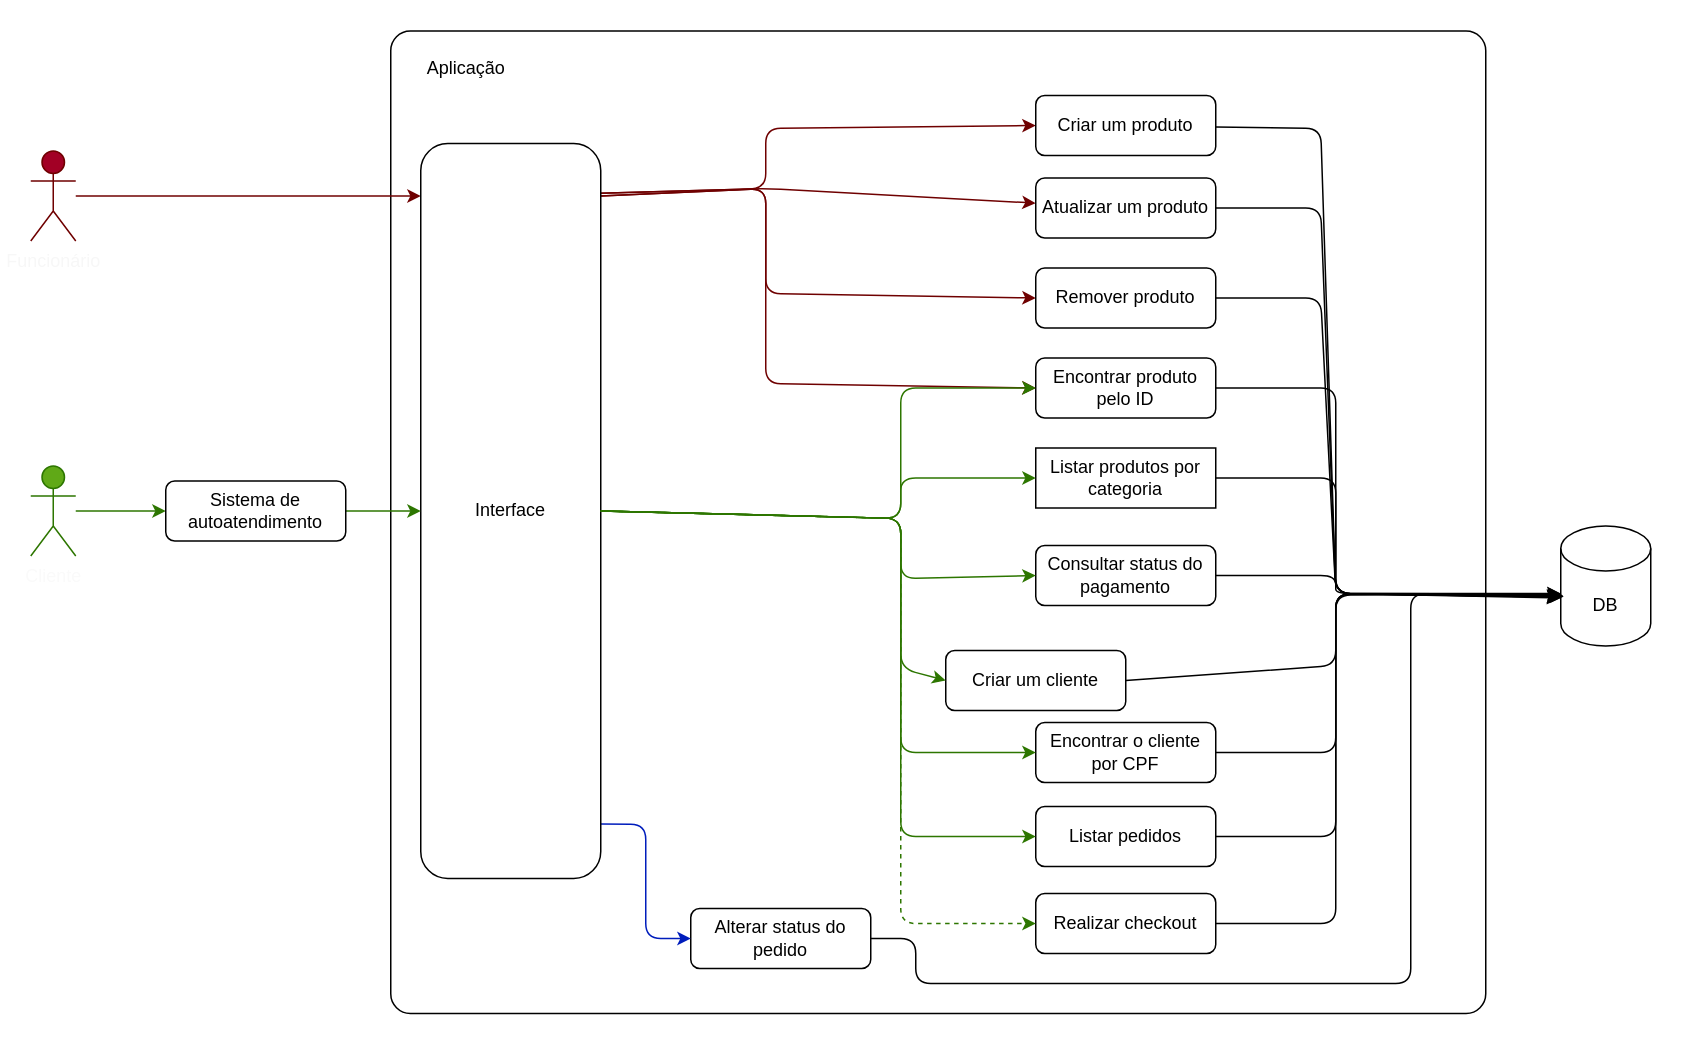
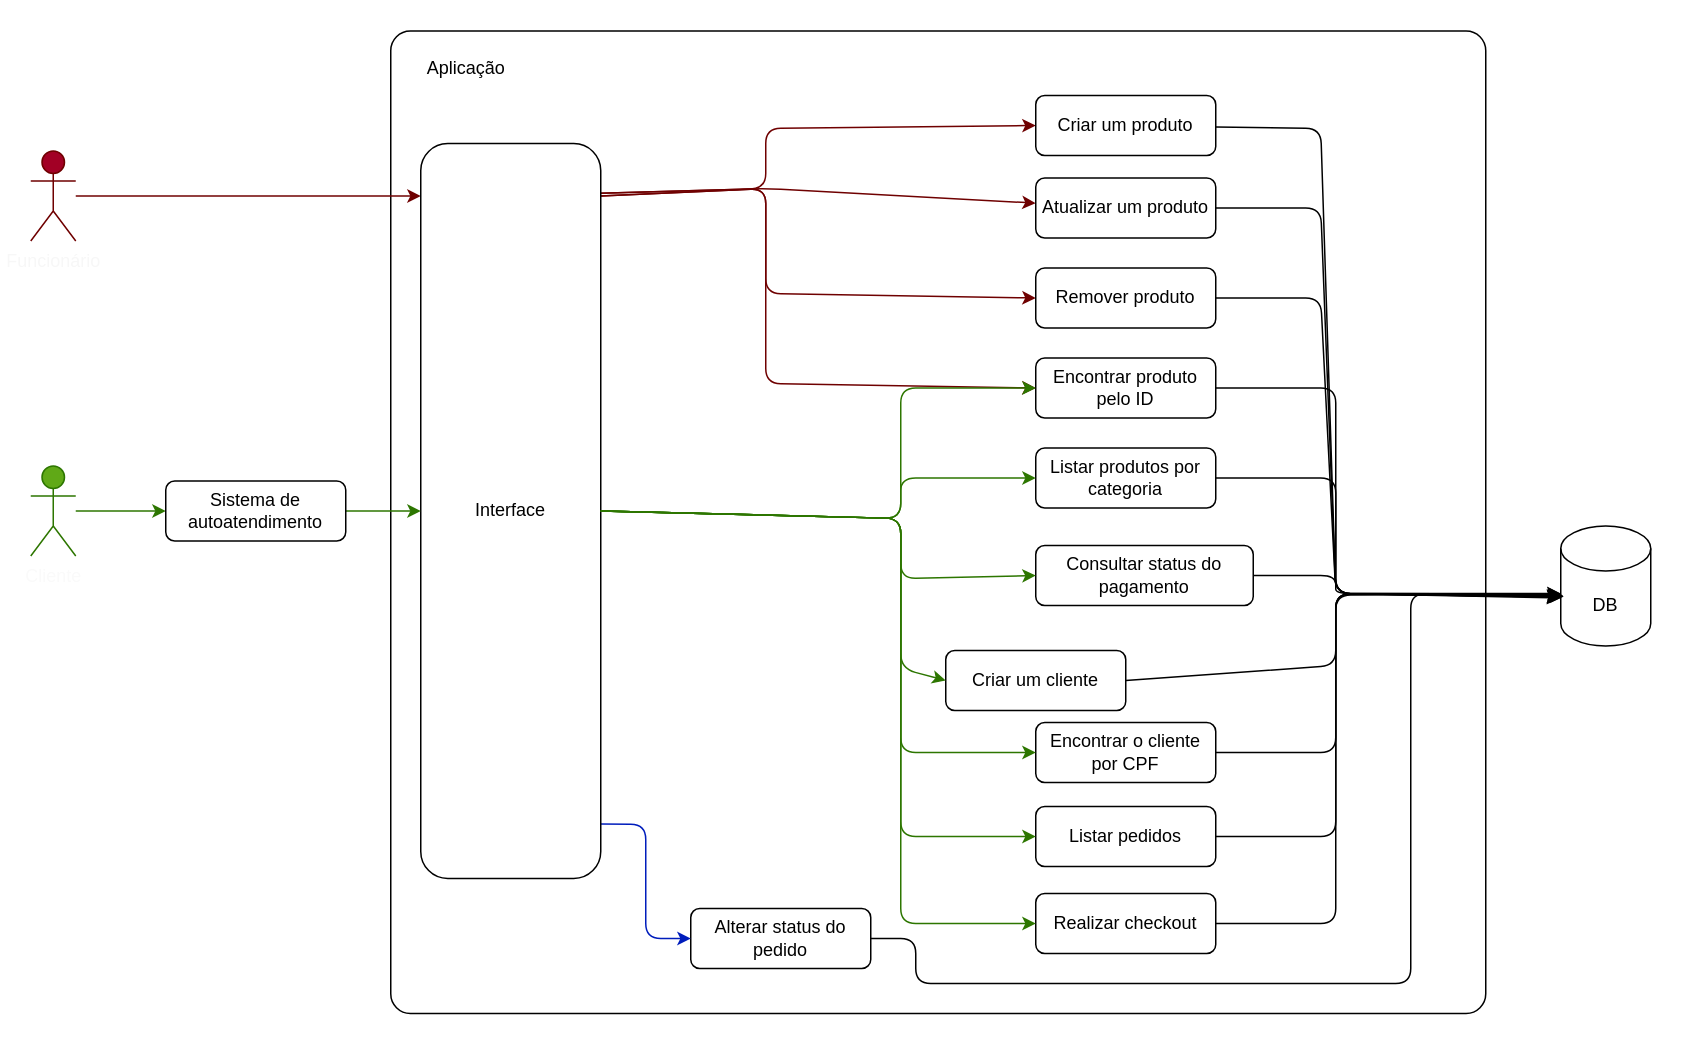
- <mxCell id="29" value="Listar produtos por categoria" style="whiteSpace=wrap;html=1;rounded=0;" parent="1" vertex="1"><mxGeometry x="690" y="298" width="120" height="40" as="geometry" /></mxCell>
+ <mxCell id="29" value="Listar produtos por categoria" style="rounded=1;whiteSpace=wrap;html=1;" parent="1" vertex="1"><mxGeometry x="690" y="298" width="120" height="40" as="geometry" /></mxCell>
- <mxCell id="19" value="Consultar status do pagamento" style="rounded=1;whiteSpace=wrap;html=1;" parent="1" vertex="1"><mxGeometry x="690" y="363" width="120" height="40" as="geometry" /></mxCell>
+ <mxCell id="19" value="Consultar status do pagamento" style="rounded=1;whiteSpace=wrap;html=1;" parent="1" vertex="1"><mxGeometry x="690" y="363" width="145" height="40" as="geometry" /></mxCell>
- <mxCell id="36" style="edgeStyle=none;html=1;entryX=0;entryY=0.5;entryDx=0;entryDy=0;exitX=1;exitY=0.5;exitDx=0;exitDy=0;fillColor=#60a917;strokeColor=#2D7600;dashed=1;" parent="1" target="17" edge="1" source="35"><mxGeometry relative="1" as="geometry"><mxPoint x="400" y="550" as="sourcePoint" /><Array as="points"><mxPoint x="600" y="345" /><mxPoint x="600" y="615" /></Array></mxGeometry></mxCell>
+ <mxCell id="36" style="edgeStyle=none;html=1;entryX=0;entryY=0.5;entryDx=0;entryDy=0;exitX=1;exitY=0.5;exitDx=0;exitDy=0;fillColor=#60a917;strokeColor=#2D7600;" parent="1" target="17" edge="1" source="35"><mxGeometry relative="1" as="geometry"><mxPoint x="400" y="550" as="sourcePoint" /><Array as="points"><mxPoint x="600" y="345" /><mxPoint x="600" y="615" /></Array></mxGeometry></mxCell>
